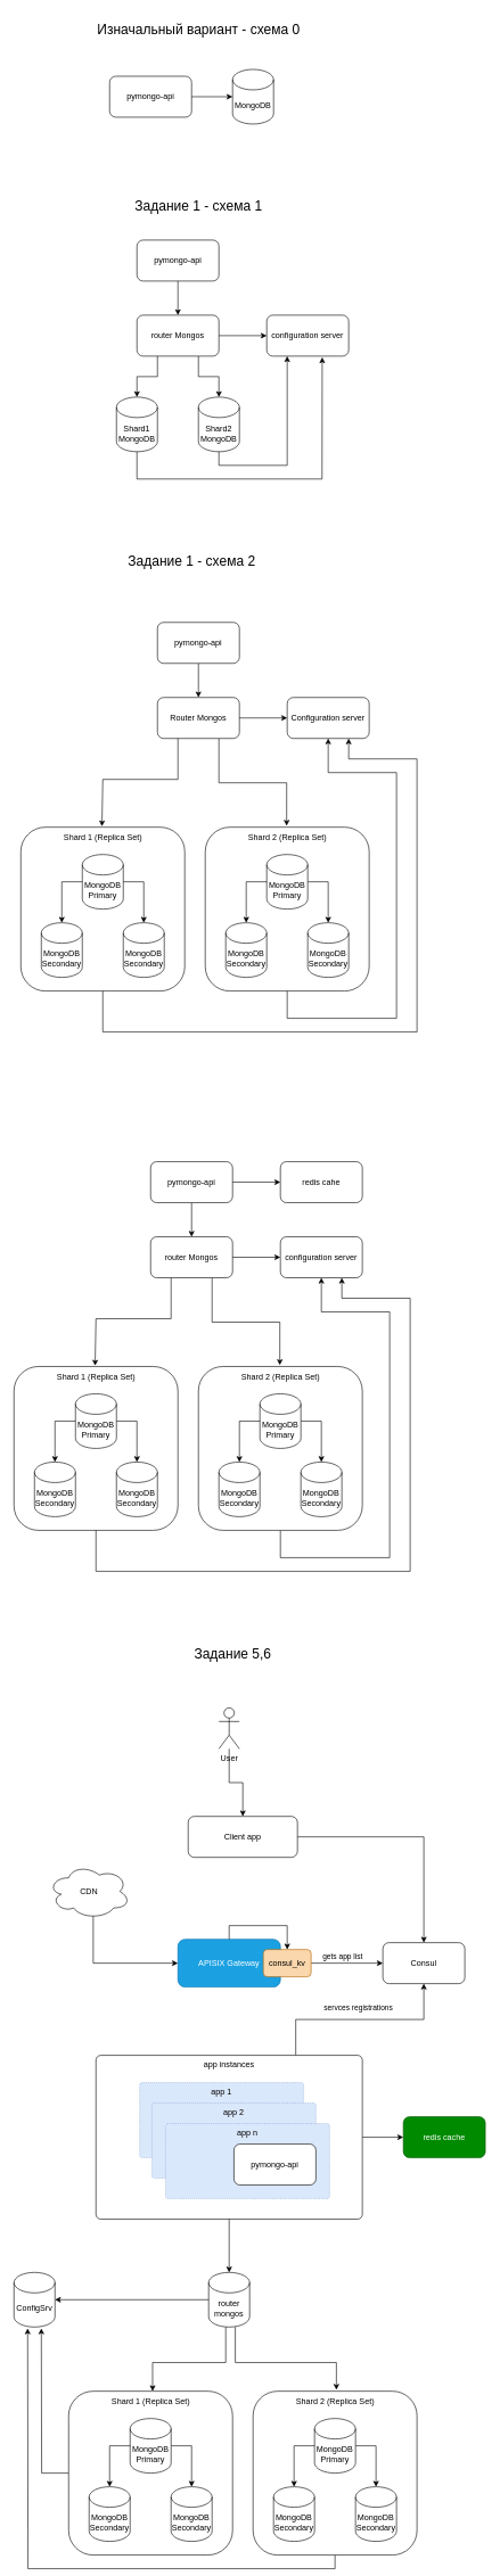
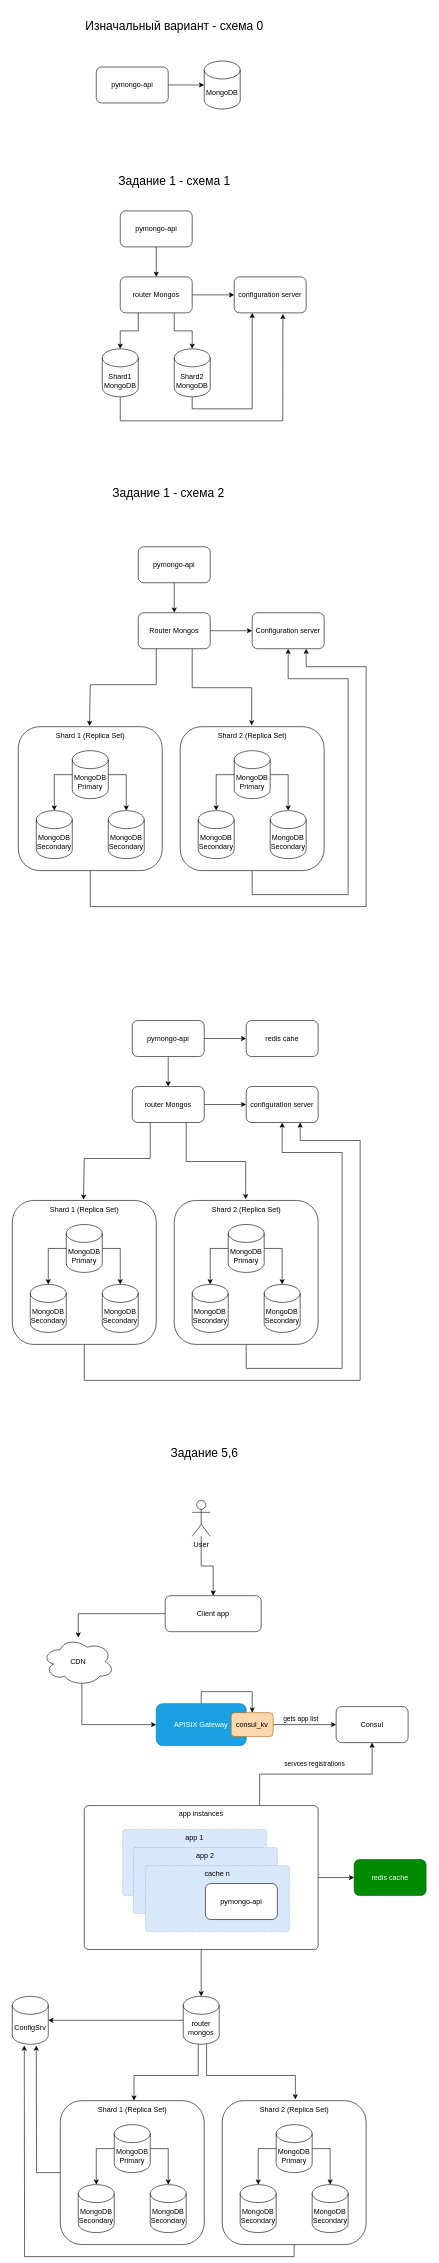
- <mxCell id="70" style="edgeStyle=orthogonalEdgeStyle;rounded=0;orthogonalLoop=1;jettySize=auto;html=1;" edge="1" parent="1" source="71" target="79"><mxGeometry relative="1" as="geometry" /></mxCell>
+ <mxCell id="70" style="edgeStyle=orthogonalEdgeStyle;rounded=0;orthogonalLoop=1;jettySize=auto;html=1;" edge="1" parent="1" source="71" target="78"><mxGeometry relative="1" as="geometry" /></mxCell>
- <mxCell id="86" value="app n" style="rounded=1;whiteSpace=wrap;html=1;arcSize=3;verticalAlign=top;dashed=1;dashPattern=1 2;fillColor=#dae8fc;strokeColor=#6c8ebf;" vertex="1" parent="1"><mxGeometry x="242" y="3109" width="240" height="110" as="geometry" /></mxCell>
+ <mxCell id="86" value="cache n" style="rounded=1;whiteSpace=wrap;html=1;arcSize=3;verticalAlign=top;dashed=1;dashPattern=1 2;fillColor=#dae8fc;strokeColor=#6c8ebf;" vertex="1" parent="1"><mxGeometry x="242" y="3109" width="240" height="110" as="geometry" /></mxCell>
